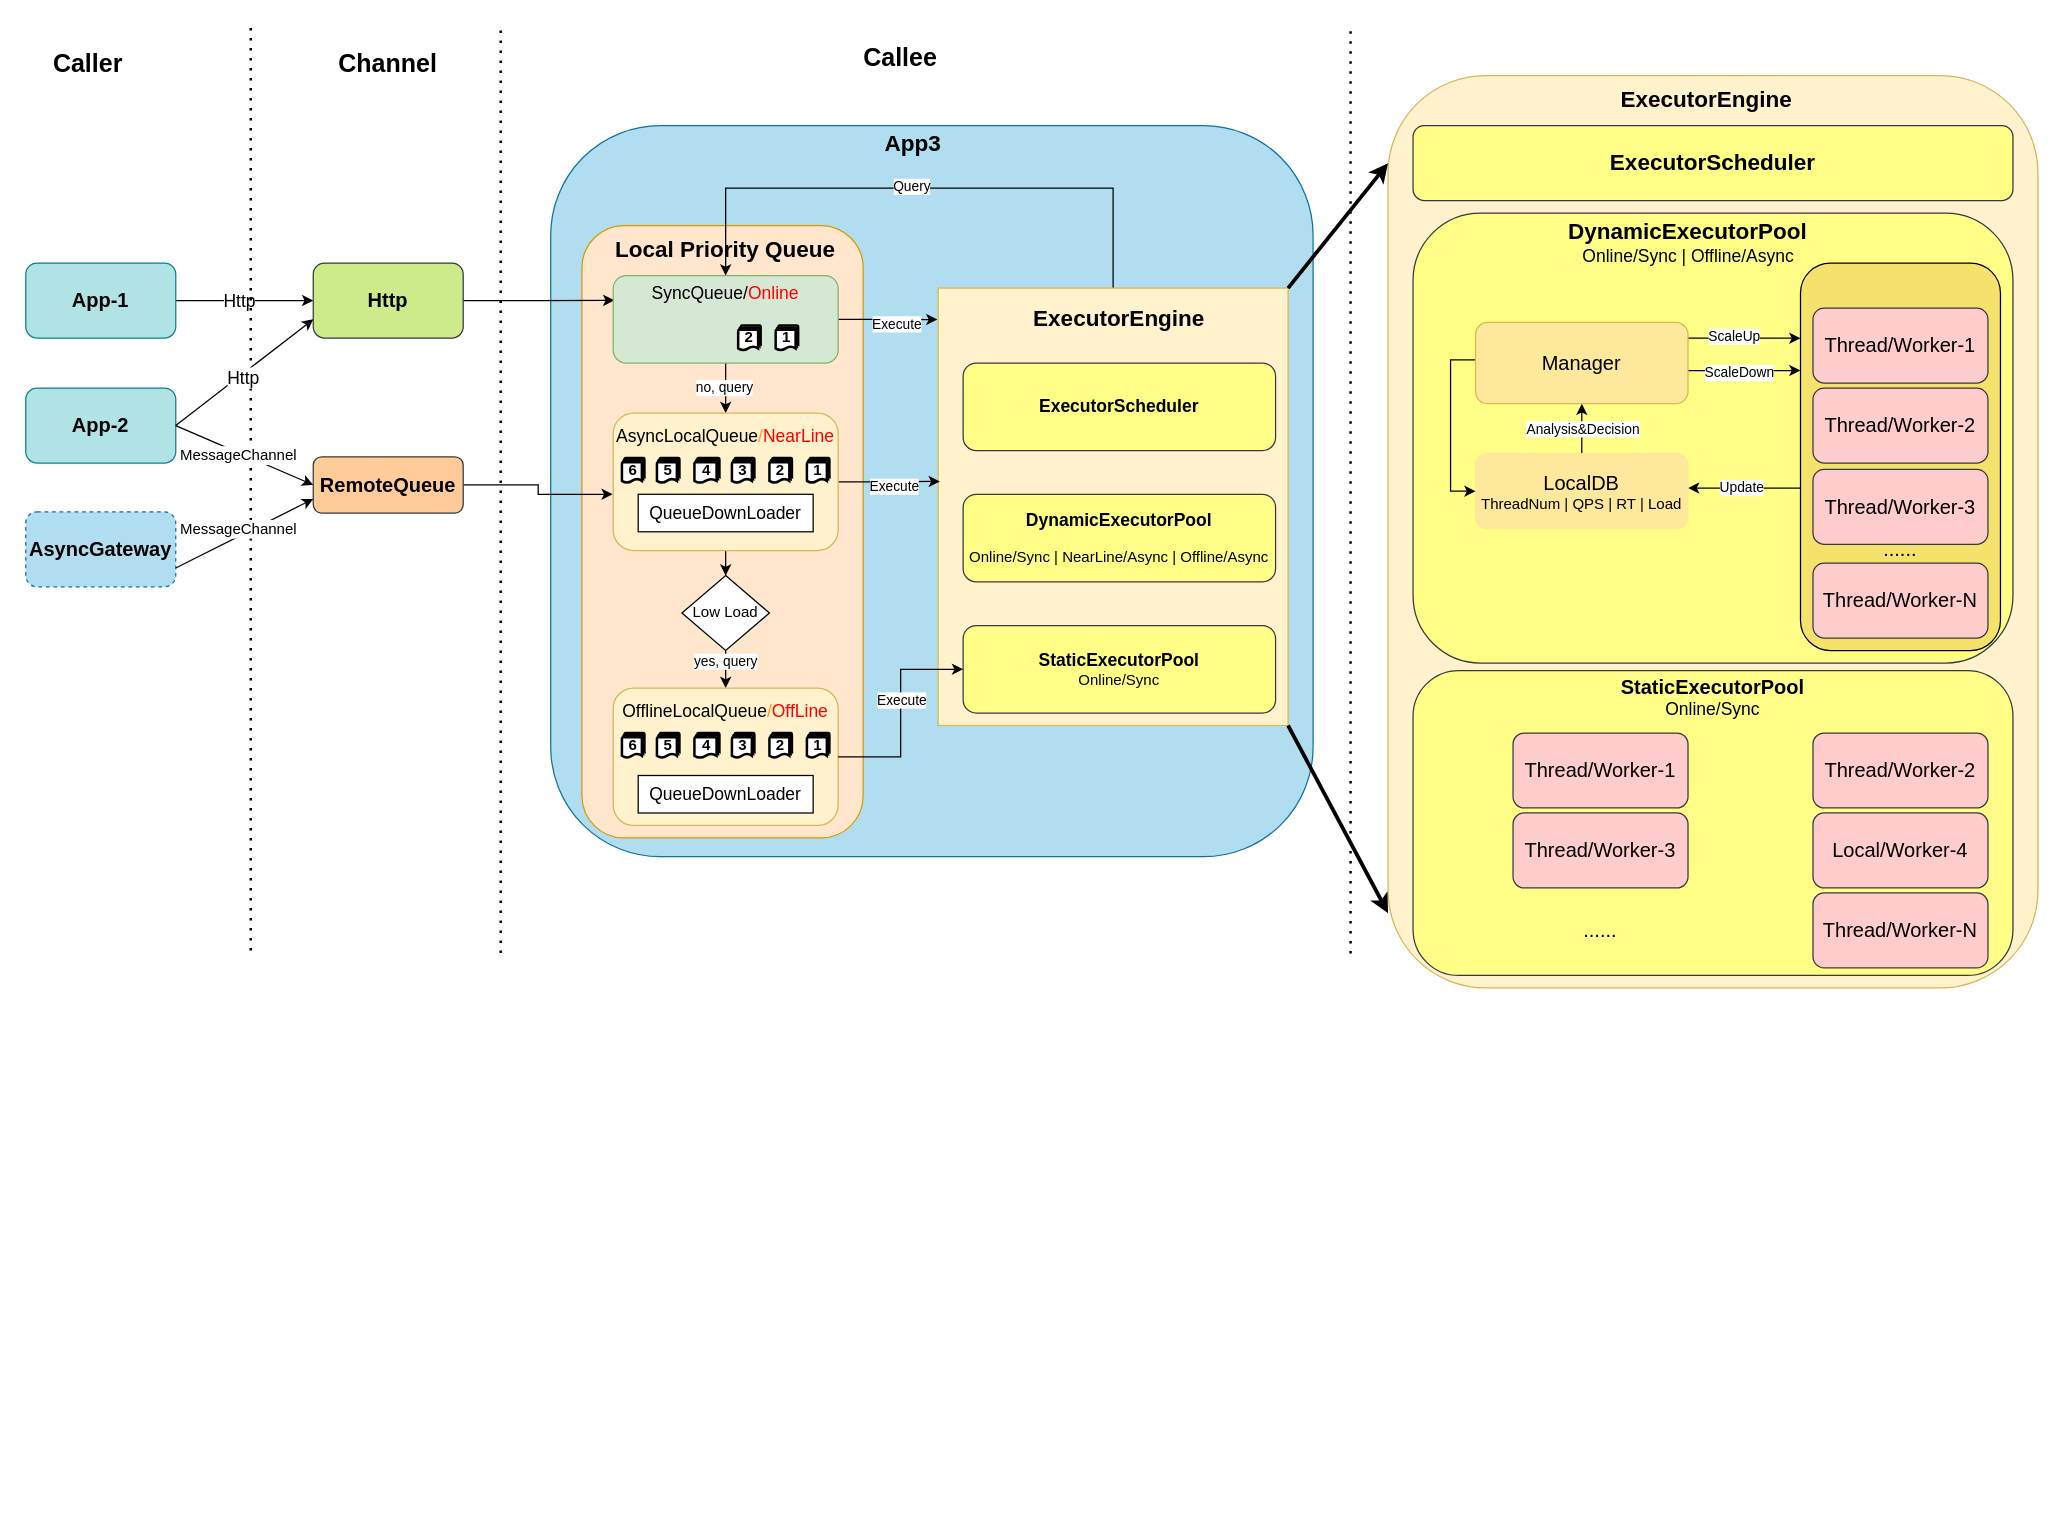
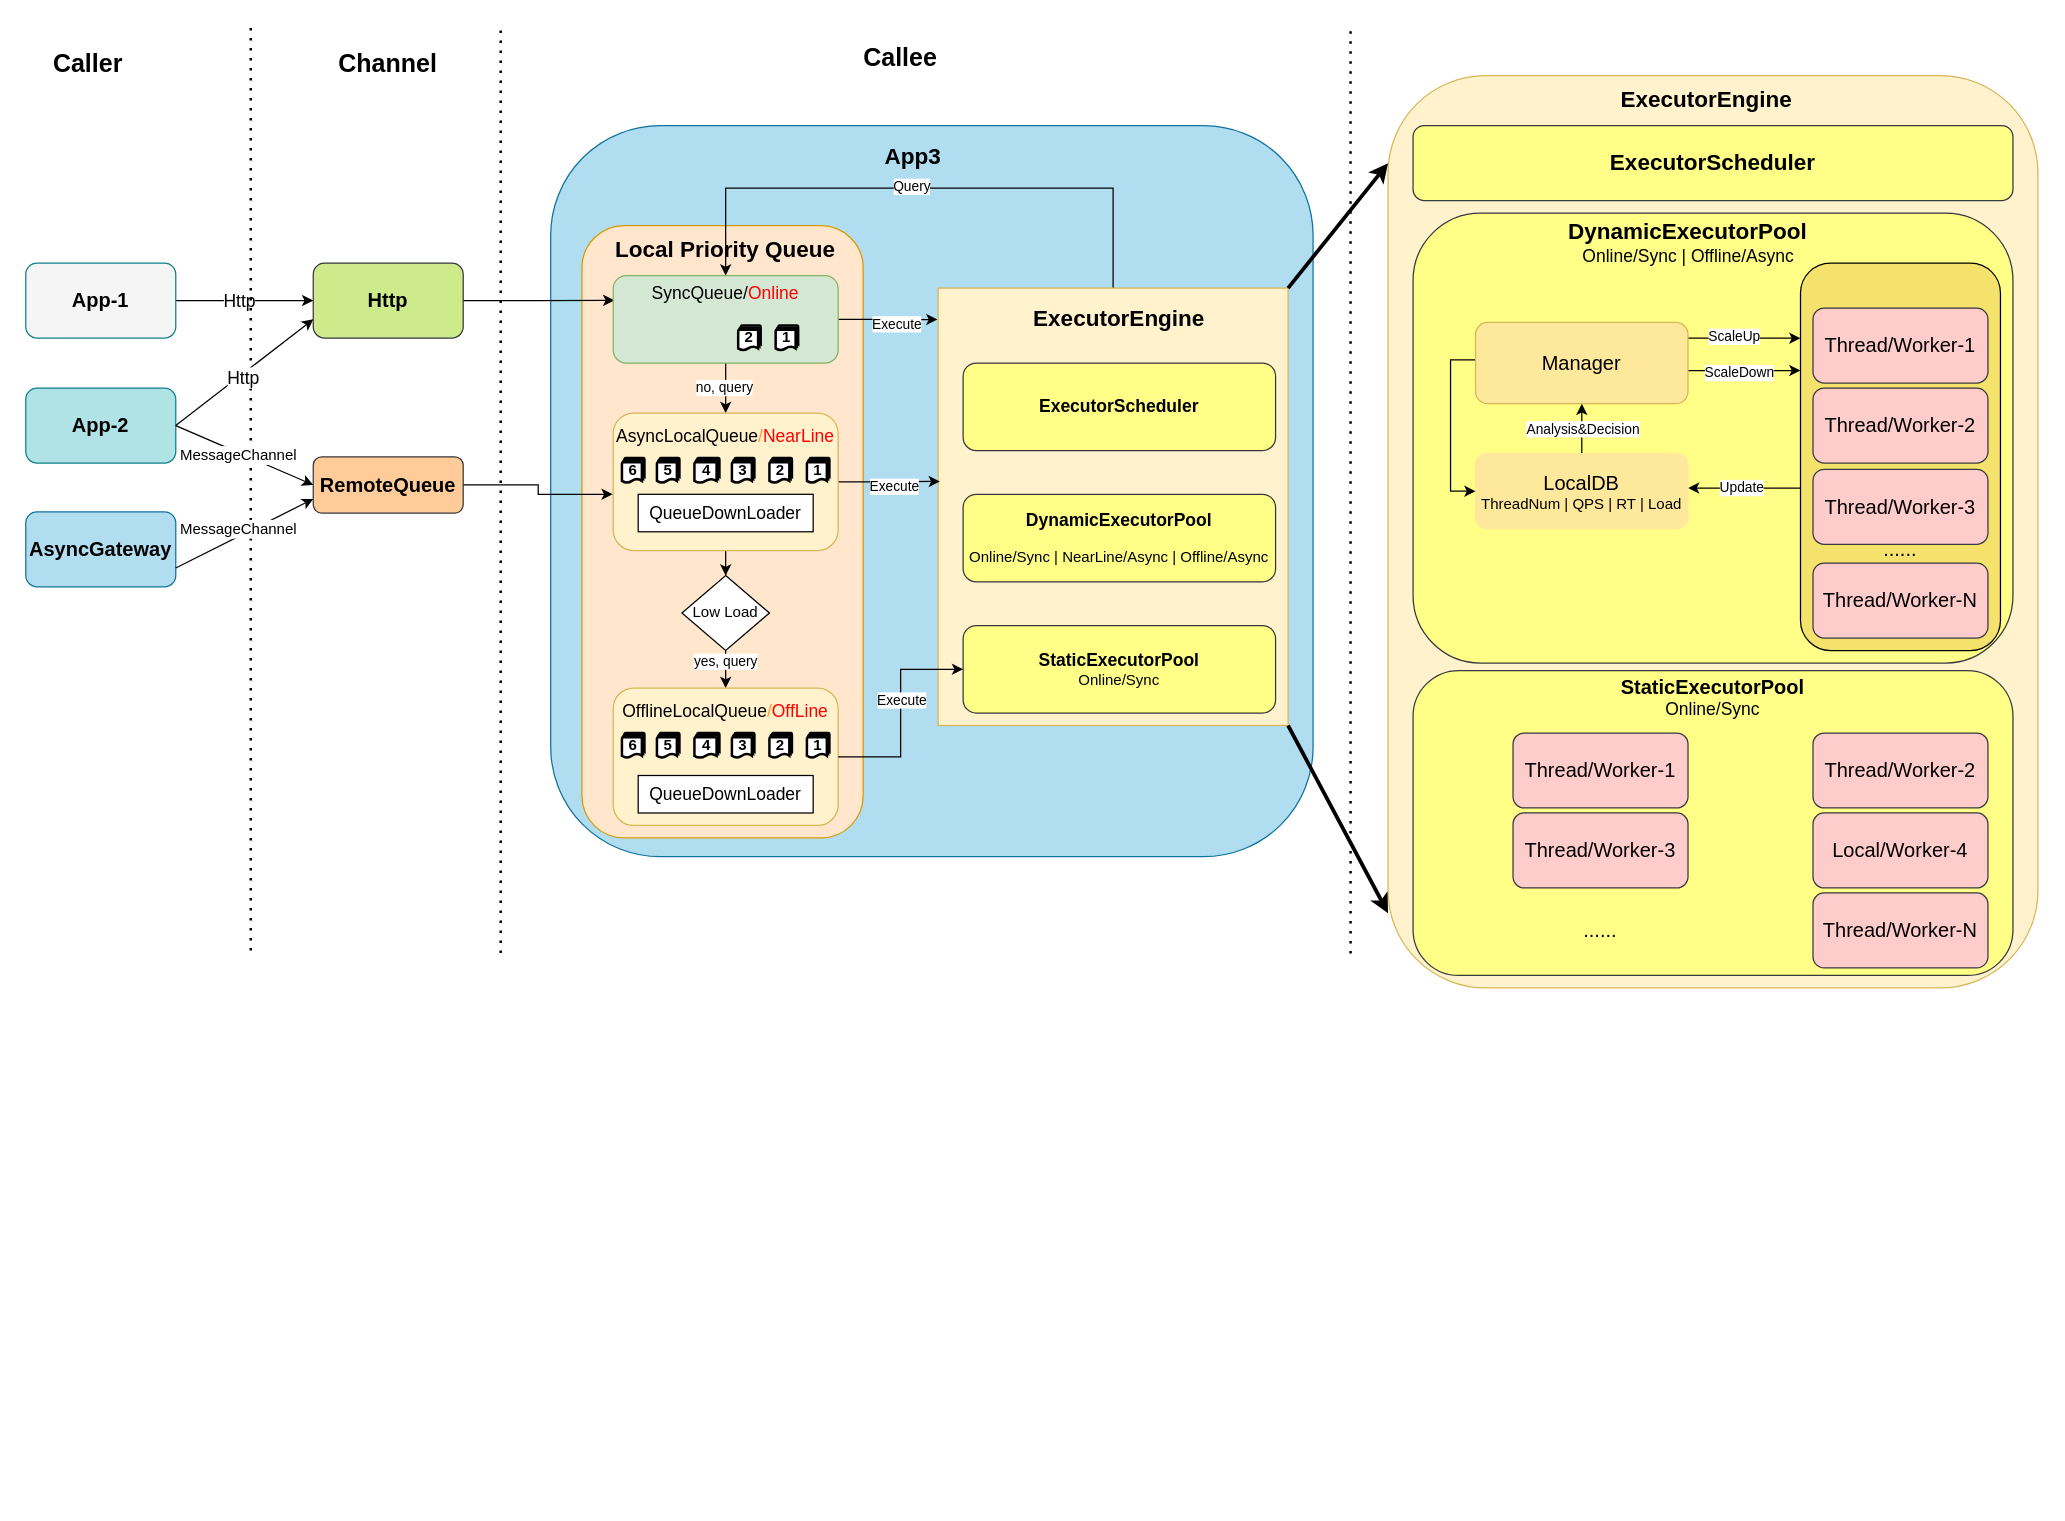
- <mxCell id="89" value="&lt;b&gt;&lt;font style=&quot;font-size: 18px;&quot;&gt;App3&lt;/font&gt;&lt;/b&gt;" style="text;html=1;align=center;verticalAlign=middle;whiteSpace=wrap;rounded=0;" vertex="1" parent="1"><mxGeometry x="700" y="100" width="60" height="30" as="geometry" /></mxCell>
+ <mxCell id="89" value="&lt;b&gt;&lt;font style=&quot;font-size: 18px;&quot;&gt;App3&lt;/font&gt;&lt;/b&gt;" style="text;html=1;align=center;verticalAlign=middle;whiteSpace=wrap;rounded=0;" vertex="1" parent="1"><mxGeometry x="700" y="110" width="60" height="30" as="geometry" /></mxCell>
- <mxCell id="15" value="&lt;b&gt;&lt;font style=&quot;font-size: 16px;&quot;&gt;App-1&lt;/font&gt;&lt;/b&gt;" style="rounded=1;whiteSpace=wrap;html=1;fillColor=#b0e3e6;strokeColor=#0e8088;" vertex="1" parent="1"><mxGeometry x="20" y="210" width="120" height="60" as="geometry" /></mxCell>
+ <mxCell id="15" value="&lt;b&gt;&lt;font style=&quot;font-size: 16px;&quot;&gt;App-1&lt;/font&gt;&lt;/b&gt;" style="rounded=1;whiteSpace=wrap;html=1;fillColor=#f5f5f5;strokeColor=#0e8088;" vertex="1" parent="1"><mxGeometry x="20" y="210" width="120" height="60" as="geometry" /></mxCell>
- <mxCell id="17" value="&lt;b&gt;&lt;font style=&quot;font-size: 16px;&quot;&gt;AsyncGateway&lt;/font&gt;&lt;/b&gt;" style="rounded=1;whiteSpace=wrap;html=1;fillColor=#b1ddf0;strokeColor=#10739e;dashed=1;" vertex="1" parent="1"><mxGeometry x="20" y="409" width="120" height="60" as="geometry" /></mxCell>
+ <mxCell id="17" value="&lt;b&gt;&lt;font style=&quot;font-size: 16px;&quot;&gt;AsyncGateway&lt;/font&gt;&lt;/b&gt;" style="rounded=1;whiteSpace=wrap;html=1;fillColor=#b1ddf0;strokeColor=#10739e;" vertex="1" parent="1"><mxGeometry x="20" y="409" width="120" height="60" as="geometry" /></mxCell>
